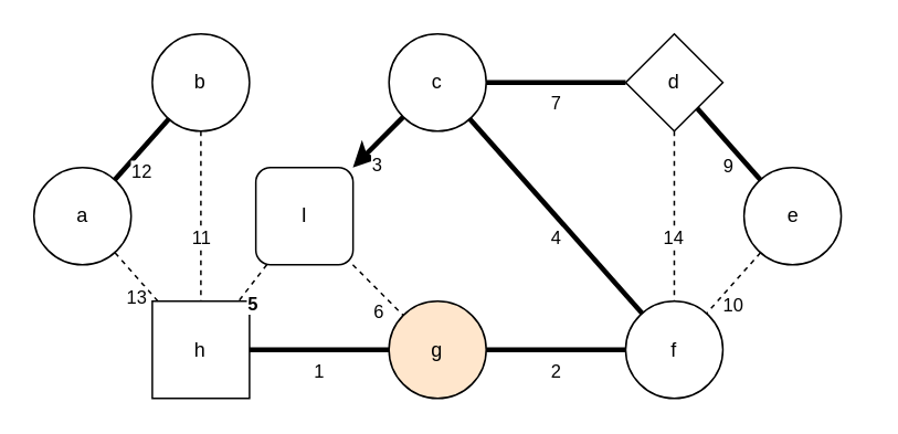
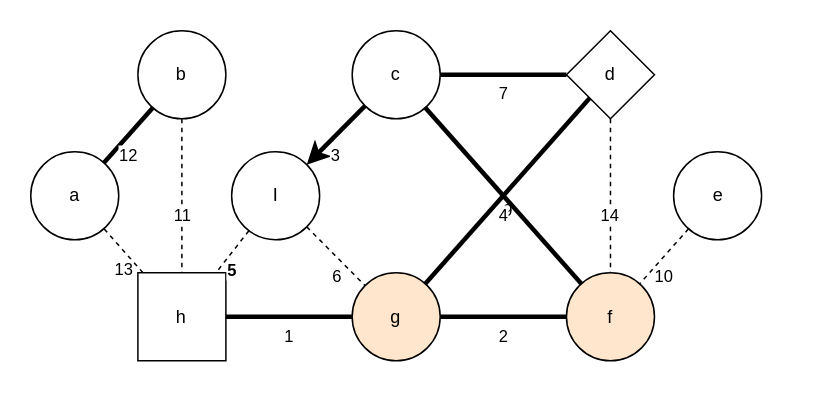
- <mxCell id="17" value="9" style="endArrow=none;html=1;rounded=0;verticalAlign=top;strokeWidth=3;" edge="1" parent="2" source="11" target="7"><mxGeometry relative="1" as="geometry"><mxPoint x="240" y="230" as="sourcePoint" /><mxPoint x="400" y="230" as="targetPoint" /></mxGeometry></mxCell>
+ <mxCell id="17" value="9" style="endArrow=none;html=1;rounded=0;verticalAlign=top;strokeWidth=3;" edge="1" parent="2" source="11" target="8"><mxGeometry relative="1" as="geometry"><mxPoint x="240" y="230" as="sourcePoint" /><mxPoint x="400" y="230" as="targetPoint" /></mxGeometry></mxCell>
- <mxCell id="9" value="I" style="whiteSpace=wrap;html=1;aspect=fixed;verticalAlign=middle;rounded=1;" vertex="1" parent="2"><mxGeometry x="133.929" y="80.667" width="58.667" height="58.667" as="geometry" /></mxCell>
+ <mxCell id="9" value="I" style="ellipse;whiteSpace=wrap;html=1;aspect=fixed;verticalAlign=middle;" vertex="1" parent="2"><mxGeometry x="133.929" y="80.667" width="58.667" height="58.667" as="geometry" /></mxCell>
- <mxCell id="5" value="f" style="ellipse;whiteSpace=wrap;html=1;aspect=fixed;verticalAlign=middle;" vertex="1" parent="2"><mxGeometry x="357.143" y="161.333" width="58.667" height="58.667" as="geometry" /></mxCell>
+ <mxCell id="5" value="f" style="ellipse;whiteSpace=wrap;html=1;aspect=fixed;verticalAlign=middle;fillColor=#ffe6cc;" vertex="1" parent="2"><mxGeometry x="357.143" y="161.333" width="58.667" height="58.667" as="geometry" /></mxCell>
